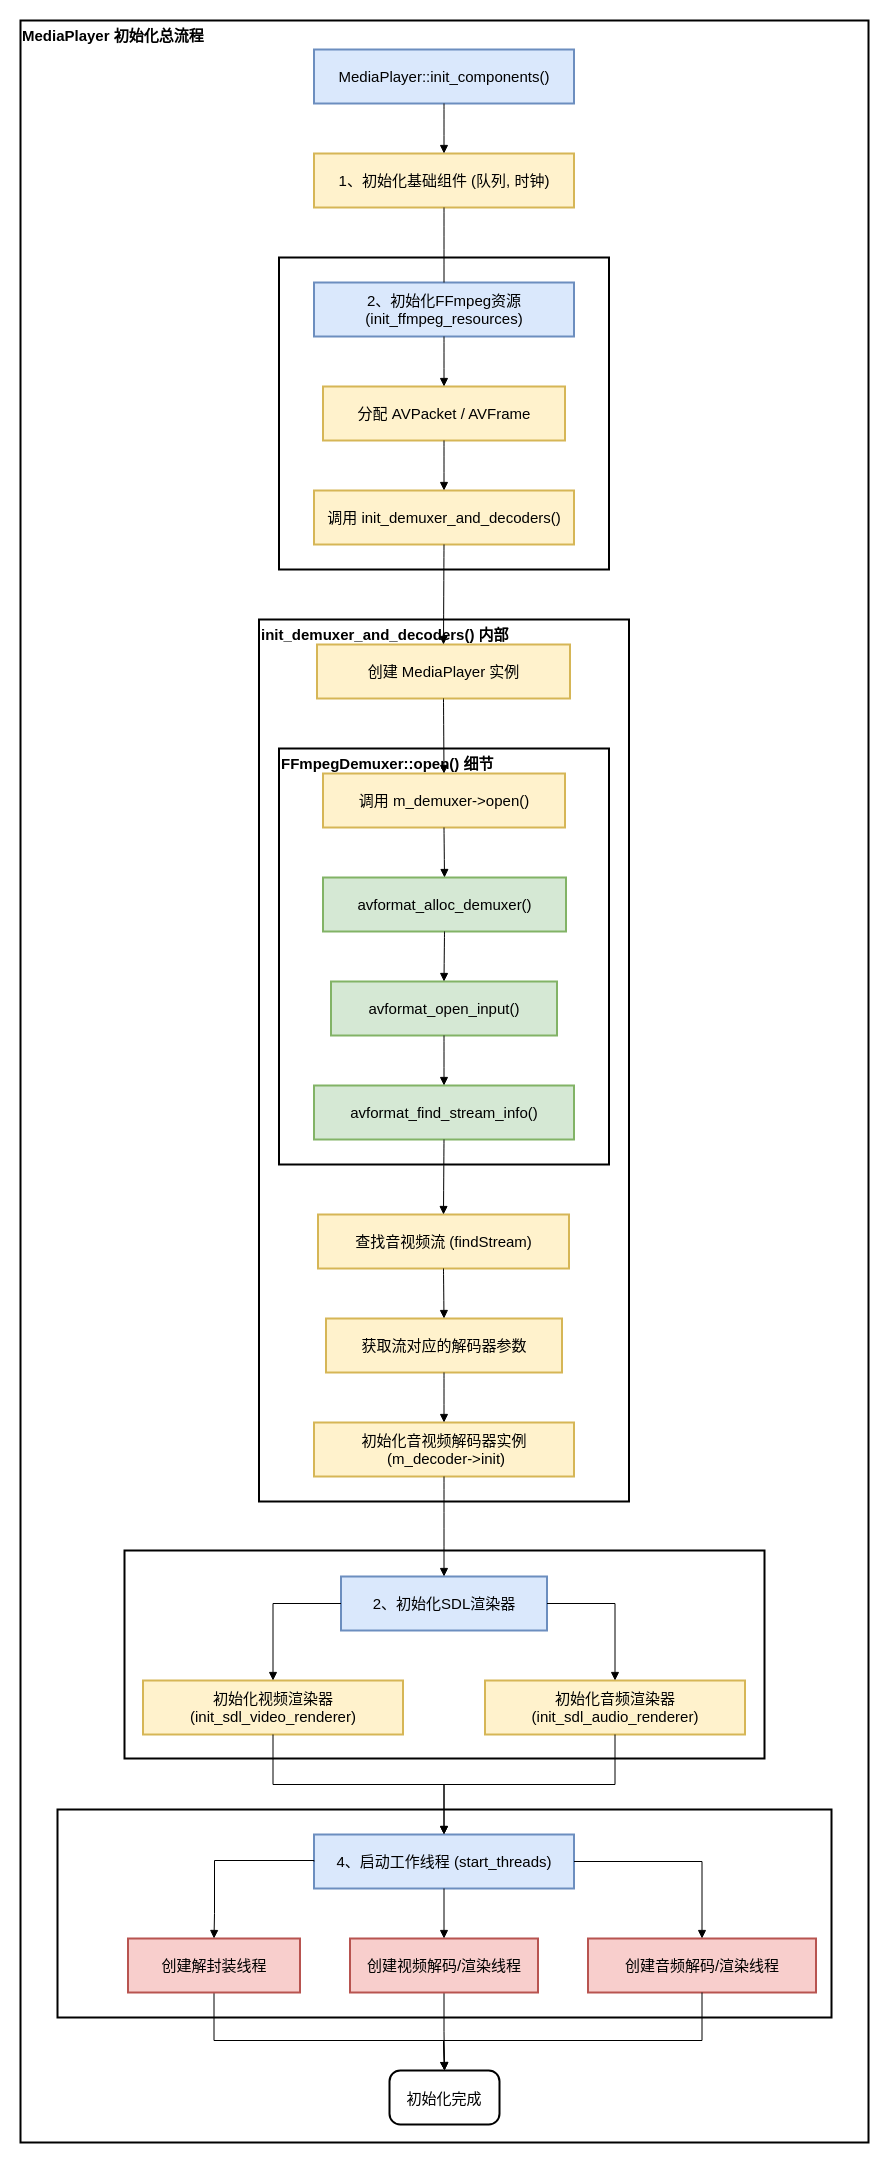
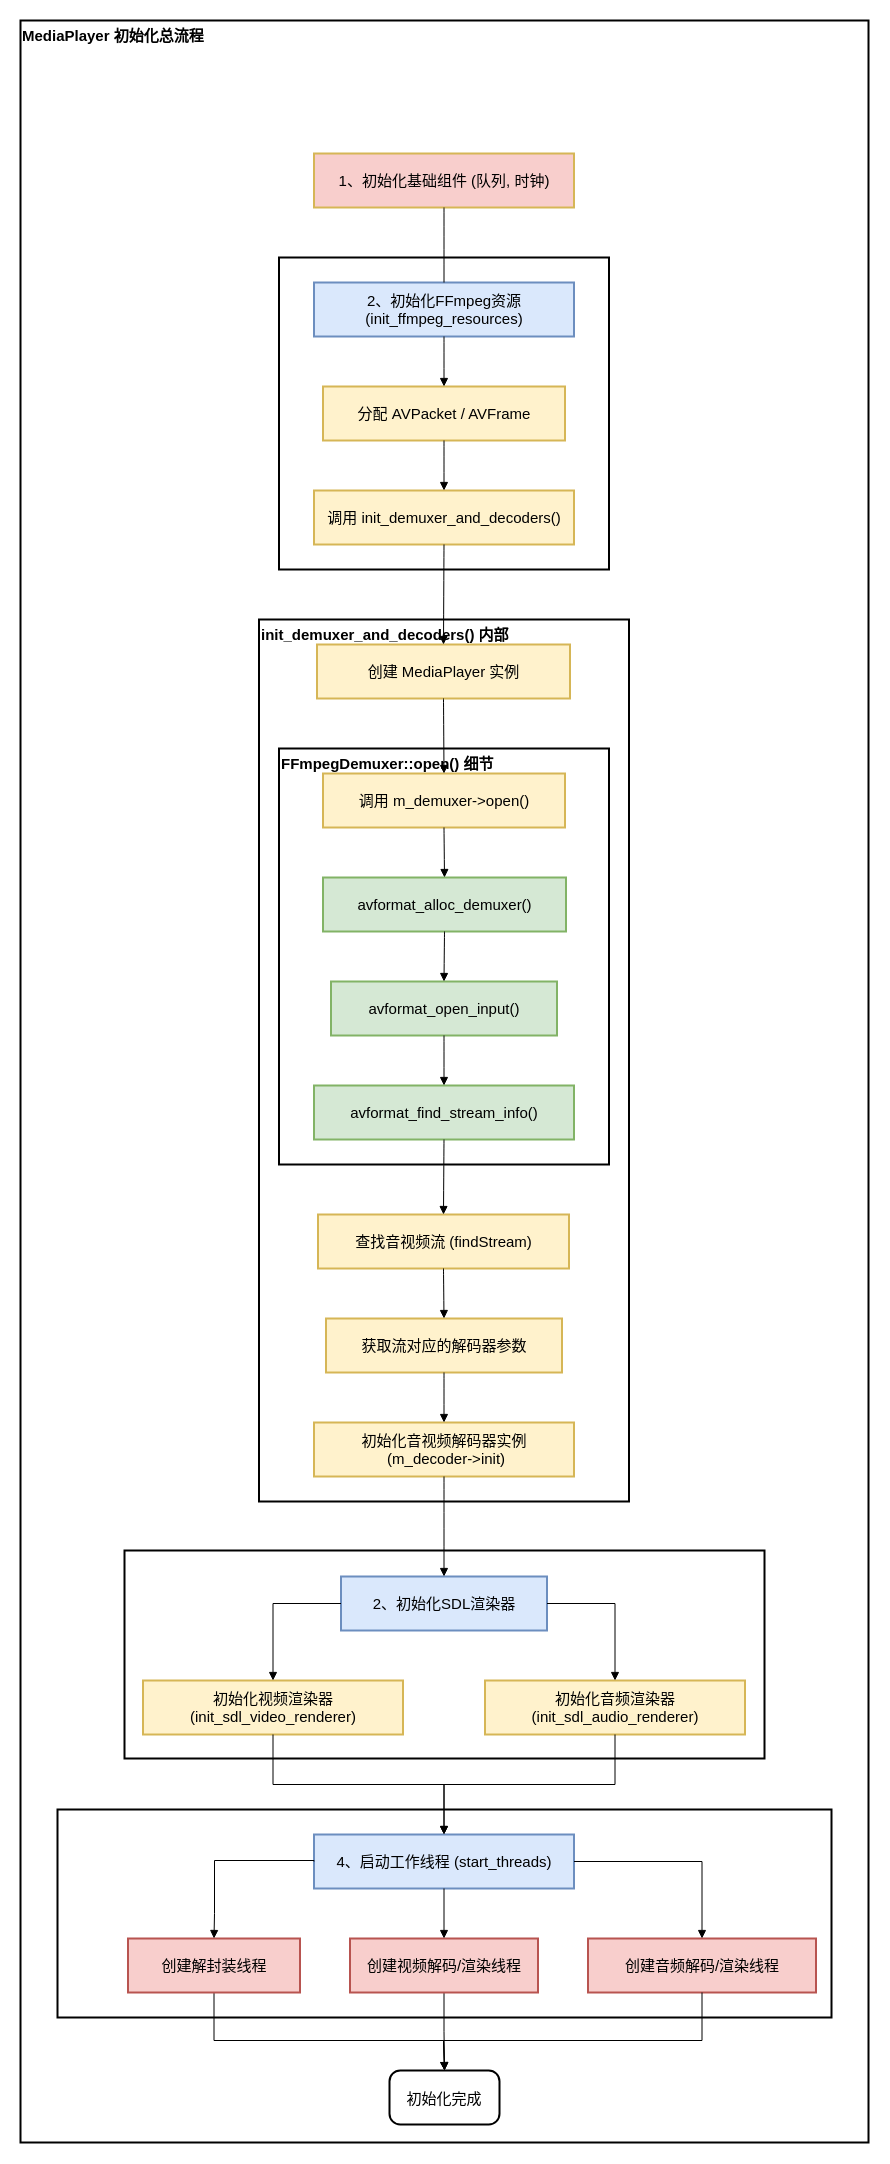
- <mxCell id="8" value="MediaPlayer::init_components()" style="whiteSpace=wrap;strokeWidth=2;fontSize=15;fillColor=#dae8fc;strokeColor=#6c8ebf;" parent="1" vertex="1"><mxGeometry x="313.5" y="49" width="260" height="54" as="geometry" /></mxCell>
- <mxCell id="31" value="" style="curved=1;startArrow=none;endArrow=block;exitX=0.5;exitY=1;entryX=0.5;entryY=0;rounded=0;" parent="1" source="8" target="9" edge="1"><mxGeometry relative="1" as="geometry"><Array as="points" /></mxGeometry></mxCell>
- <mxCell id="9" value="1、初始化基础组件 (队列, 时钟)" style="whiteSpace=wrap;strokeWidth=2;fontSize=15;fillColor=#fff2cc;strokeColor=#d6b656;" parent="1" vertex="1"><mxGeometry x="313.5" y="153" width="260" height="54" as="geometry" /></mxCell>
+ <mxCell id="9" value="1、初始化基础组件 (队列, 时钟)" style="whiteSpace=wrap;strokeWidth=2;fontSize=15;fillColor=#f8cecc;strokeColor=#d6b656;" parent="1" vertex="1"><mxGeometry x="313.5" y="153" width="260" height="54" as="geometry" /></mxCell>
